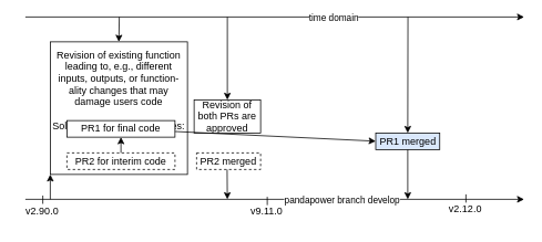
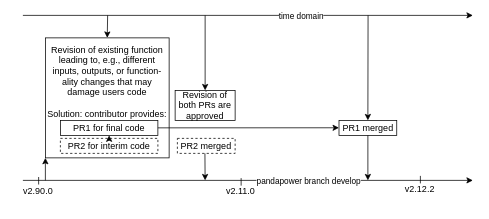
- <mxCell id="8" value="PR1 for final code" style="rounded=0;whiteSpace=wrap;html=1;" parent="1" vertex="1"><mxGeometry x="80" y="145" width="130" height="20" as="geometry" /></mxCell>
+ <mxCell id="8" value="PR1 for final code" style="rounded=0;whiteSpace=wrap;html=1;" parent="1" vertex="1"><mxGeometry x="80" y="160" width="130" height="20" as="geometry" /></mxCell>
- <mxCell id="21" value="PR1 merged" style="rounded=0;whiteSpace=wrap;html=1;fillColor=#dae8fc;" parent="1" vertex="1"><mxGeometry x="451.5" y="160" width="77" height="20" as="geometry" /></mxCell>
+ <mxCell id="21" value="PR1 merged" style="rounded=0;whiteSpace=wrap;html=1;" parent="1" vertex="1"><mxGeometry x="451.5" y="160" width="77" height="20" as="geometry" /></mxCell>
- <mxCell id="12" value="v2.12.0" style="text;html=1;align=center;verticalAlign=middle;resizable=0;points=[];autosize=1;strokeColor=none;fillColor=none;" parent="1" vertex="1"><mxGeometry x="529" y="237" width="60" height="30" as="geometry" /></mxCell>
+ <mxCell id="12" value="v2.12.2" style="text;html=1;align=center;verticalAlign=middle;resizable=0;points=[];autosize=1;strokeColor=none;fillColor=none;" parent="1" vertex="1"><mxGeometry x="529" y="237" width="60" height="30" as="geometry" /></mxCell>
- <mxCell id="14" value="v9.11.0" style="text;html=1;align=center;verticalAlign=middle;resizable=0;points=[];autosize=1;strokeColor=none;fillColor=none;" parent="1" vertex="1"><mxGeometry x="290" y="240" width="60" height="30" as="geometry" /></mxCell>
+ <mxCell id="14" value="v2.11.0" style="text;html=1;align=center;verticalAlign=middle;resizable=0;points=[];autosize=1;strokeColor=none;fillColor=none;" parent="1" vertex="1"><mxGeometry x="290" y="240" width="60" height="30" as="geometry" /></mxCell>
